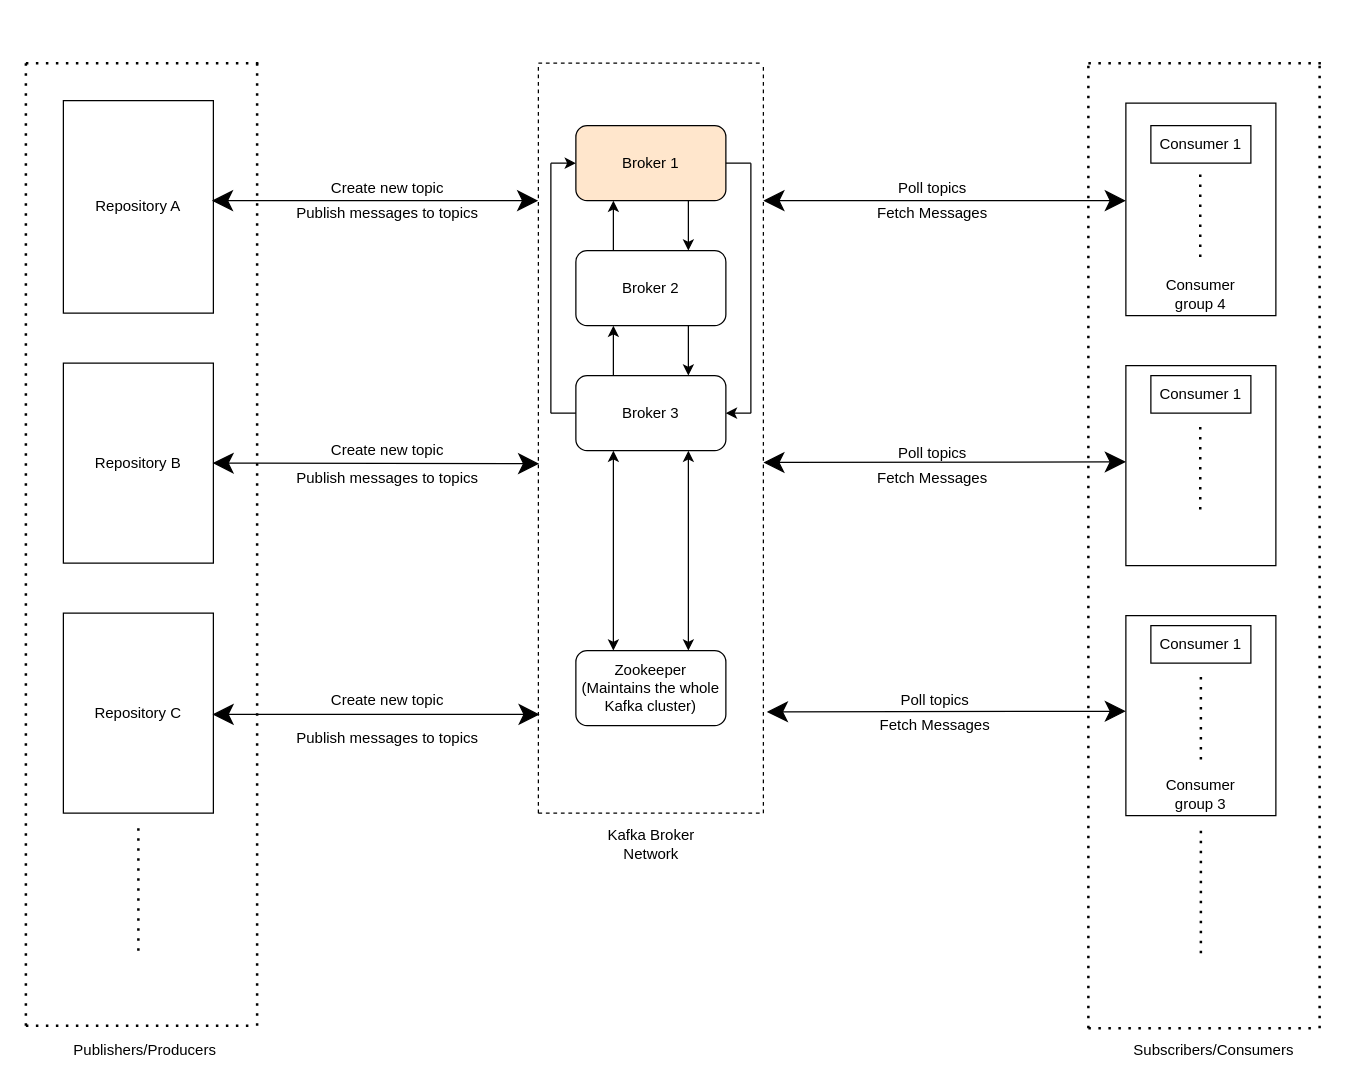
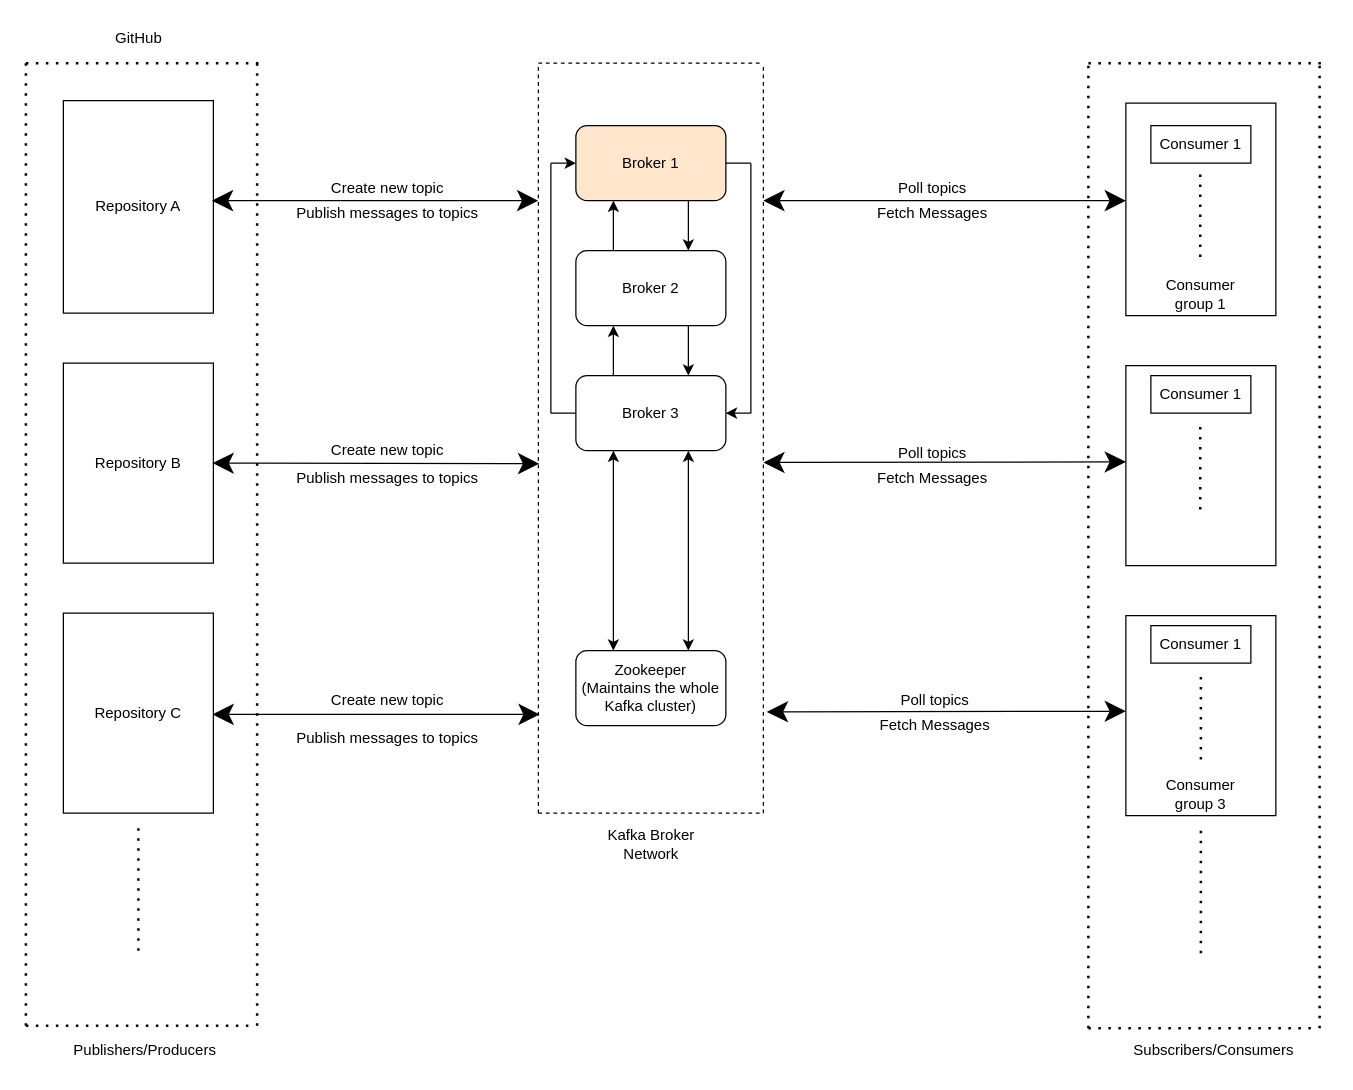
+ <mxCell id="38" value="GitHub" style="text;html=1;align=center;verticalAlign=middle;resizable=0;points=[];autosize=1;strokeColor=none;fillColor=none;" parent="1" vertex="1"><mxGeometry x="85" y="20" width="50" height="20" as="geometry" /></mxCell>
- <mxCell id="62" value="Consumer group 4" style="text;html=1;strokeColor=none;fillColor=none;align=center;verticalAlign=middle;whiteSpace=wrap;rounded=0;" vertex="1" parent="1"><mxGeometry x="930" y="220" width="60" height="30" as="geometry" /></mxCell>
+ <mxCell id="62" value="Consumer group 1" style="text;html=1;strokeColor=none;fillColor=none;align=center;verticalAlign=middle;whiteSpace=wrap;rounded=0;" vertex="1" parent="1"><mxGeometry x="930" y="220" width="60" height="30" as="geometry" /></mxCell>
